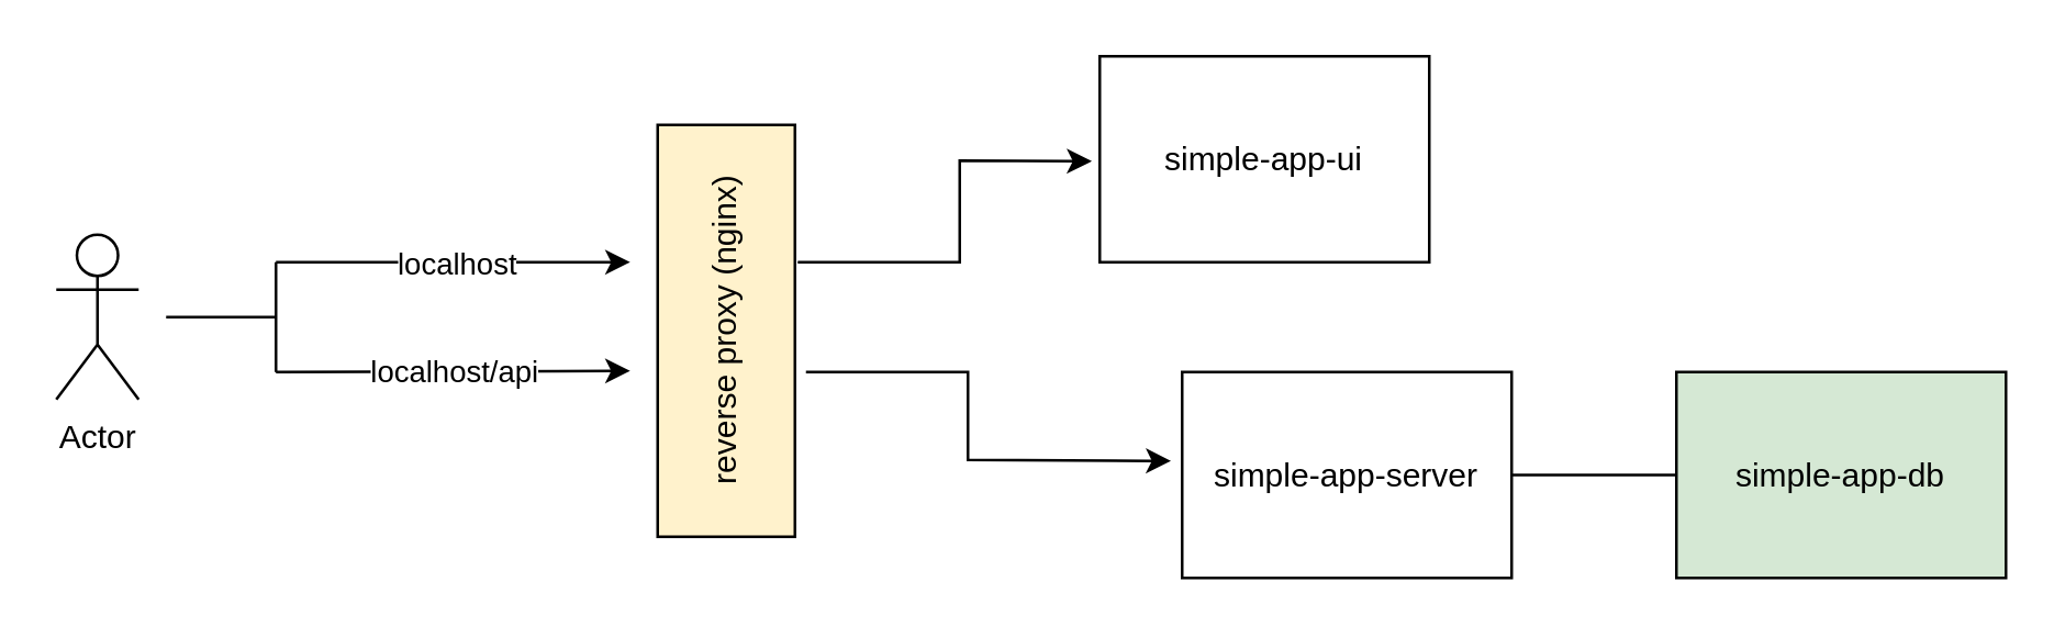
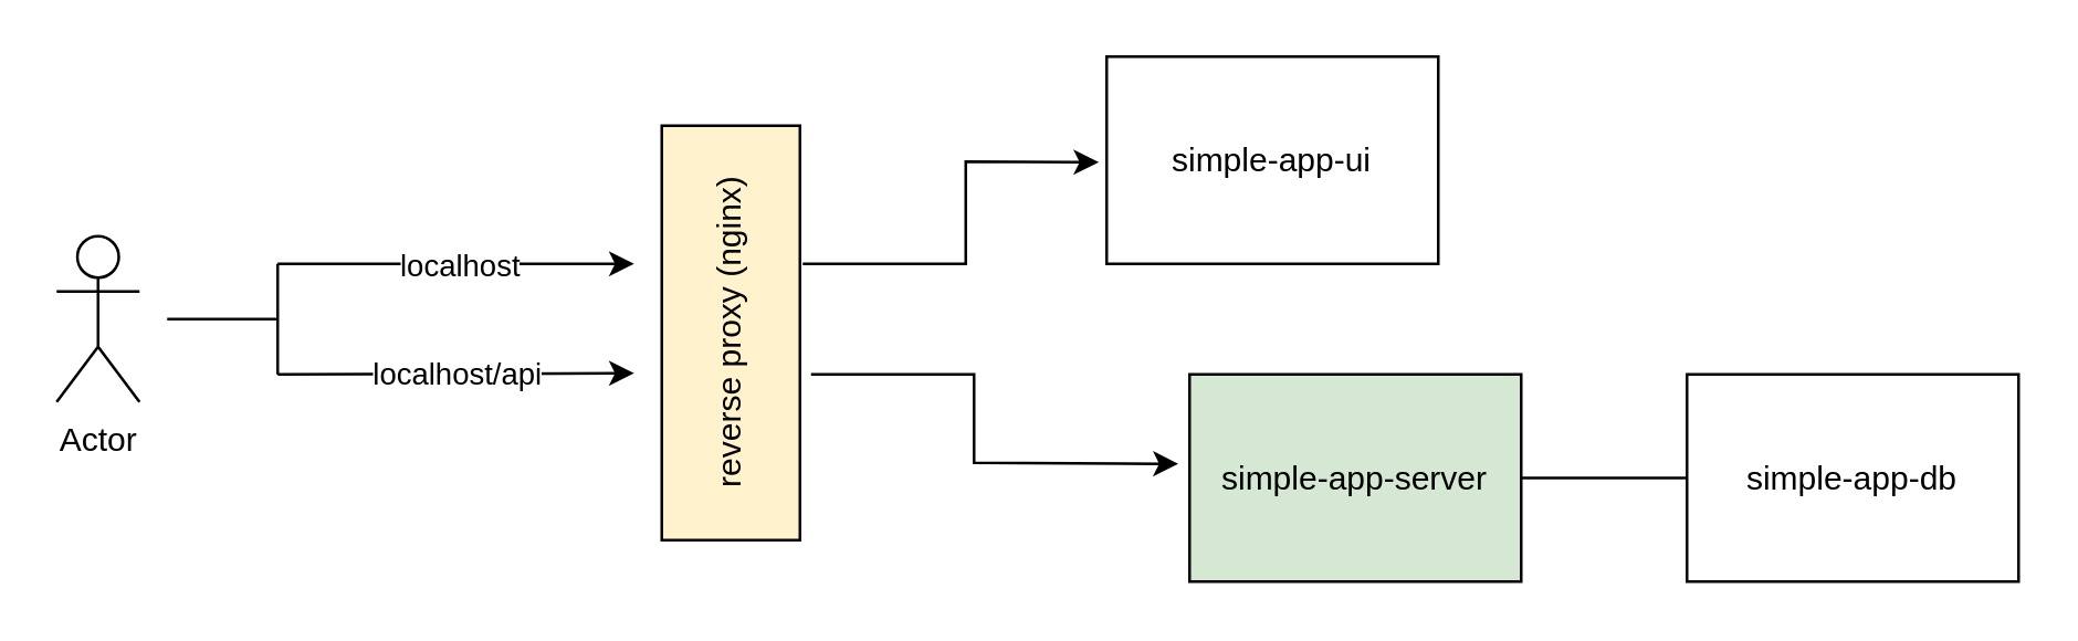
- <mxCell id="5" value="simple-app-server" style="rounded=0;whiteSpace=wrap;html=1;" parent="1" vertex="1"><mxGeometry x="430" y="135" width="120" height="75" as="geometry" /></mxCell>
+ <mxCell id="5" value="simple-app-server" style="rounded=0;whiteSpace=wrap;html=1;fillColor=#d5e8d4;" parent="1" vertex="1"><mxGeometry x="430" y="135" width="120" height="75" as="geometry" /></mxCell>
- <mxCell id="6" value="simple-app-db" style="rounded=0;whiteSpace=wrap;html=1;fillColor=#d5e8d4;" parent="1" vertex="1"><mxGeometry x="610" y="135" width="120" height="75" as="geometry" /></mxCell>
+ <mxCell id="6" value="simple-app-db" style="rounded=0;whiteSpace=wrap;html=1;" parent="1" vertex="1"><mxGeometry x="610" y="135" width="120" height="75" as="geometry" /></mxCell>
